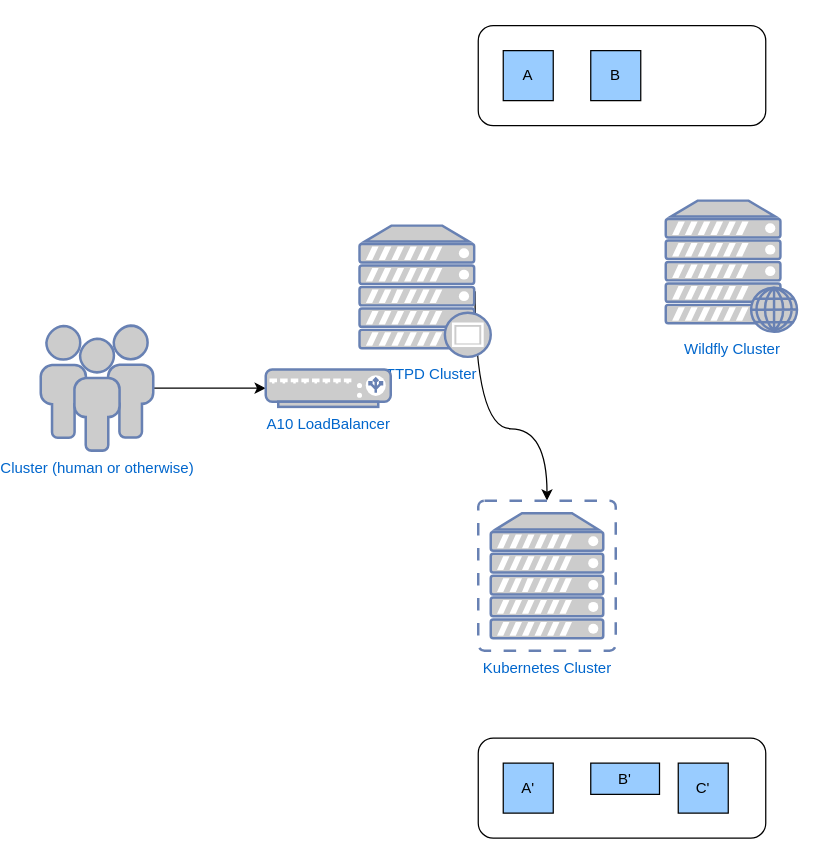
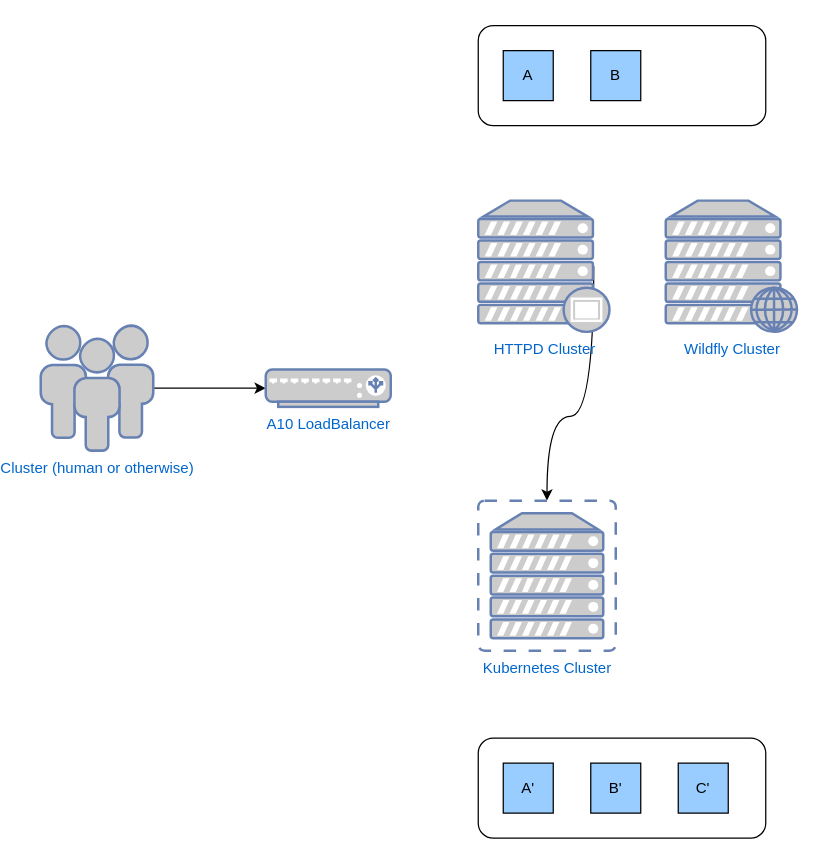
- <mxCell id="6" value="&lt;div&gt;HTTPD Cluster&lt;/div&gt;" style="fontColor=#0066CC;verticalAlign=top;verticalLabelPosition=bottom;labelPosition=center;align=center;html=1;outlineConnect=0;fillColor=#CCCCCC;strokeColor=#6881B3;gradientColor=none;gradientDirection=north;strokeWidth=2;shape=mxgraph.networks.proxy_server;" parent="1" vertex="1"><mxGeometry x="275" y="180" width="105" height="105" as="geometry" /></mxCell>
+ <mxCell id="6" value="&lt;div&gt;HTTPD Cluster&lt;/div&gt;" style="fontColor=#0066CC;verticalAlign=top;verticalLabelPosition=bottom;labelPosition=center;align=center;html=1;outlineConnect=0;fillColor=#CCCCCC;strokeColor=#6881B3;gradientColor=none;gradientDirection=north;strokeWidth=2;shape=mxgraph.networks.proxy_server;" parent="1" vertex="1"><mxGeometry x="370" y="160" width="105" height="105" as="geometry" /></mxCell>
- <mxCell id="16" value="B'" style="whiteSpace=wrap;html=1;aspect=fixed;fillColor=#99CCFF;" parent="9" vertex="1"><mxGeometry x="460" y="610" width="55" height="25" as="geometry" /></mxCell>
+ <mxCell id="16" value="B'" style="whiteSpace=wrap;html=1;aspect=fixed;fillColor=#99CCFF;" parent="9" vertex="1"><mxGeometry x="460" y="610" width="40" height="40" as="geometry" /></mxCell>
